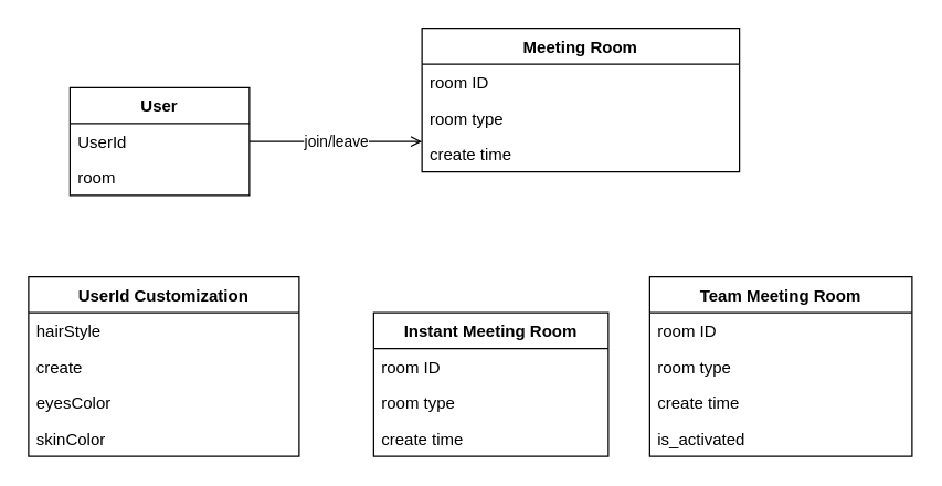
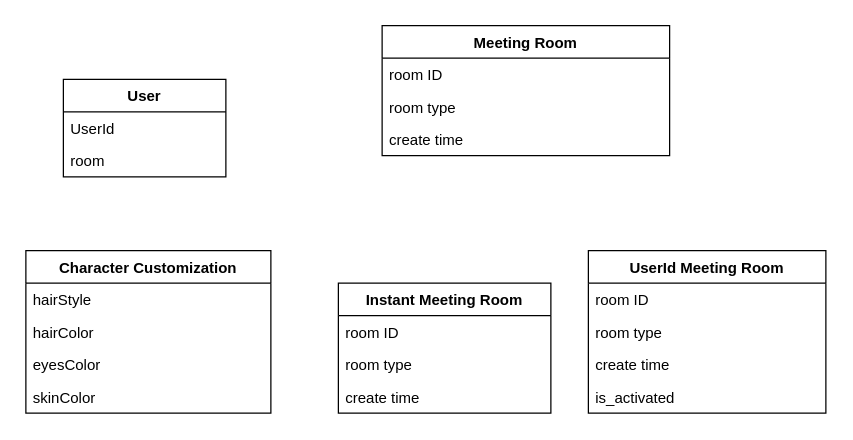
- <mxCell id="6" value="join/leave" style="edgeStyle=orthogonalEdgeStyle;rounded=0;orthogonalLoop=1;jettySize=auto;html=1;endArrow=open;endFill=0;" parent="1" source="7" target="2" edge="1"><mxGeometry relative="1" as="geometry"><Array as="points"><mxPoint x="240" y="102" /><mxPoint x="240" y="102" /></Array><mxPoint x="-160" y="142" as="targetPoint" /></mxGeometry></mxCell>
- <mxCell id="19" value="UserId Customization" style="swimlane;fontStyle=1;align=center;verticalAlign=top;childLayout=stackLayout;horizontal=1;startSize=26;horizontalStack=0;resizeParent=1;resizeParentMax=0;resizeLast=0;collapsible=1;marginBottom=0;" parent="1" vertex="1"><mxGeometry x="20" y="200" width="196" height="130" as="geometry" /></mxCell>
+ <mxCell id="19" value="Character Customization" style="swimlane;fontStyle=1;align=center;verticalAlign=top;childLayout=stackLayout;horizontal=1;startSize=26;horizontalStack=0;resizeParent=1;resizeParentMax=0;resizeLast=0;collapsible=1;marginBottom=0;" parent="1" vertex="1"><mxGeometry x="20" y="200" width="196" height="130" as="geometry" /></mxCell>
- <mxCell id="14" value="Team Meeting Room" style="swimlane;fontStyle=1;align=center;verticalAlign=top;childLayout=stackLayout;horizontal=1;startSize=26;horizontalStack=0;resizeParent=1;resizeParentMax=0;resizeLast=0;collapsible=1;marginBottom=0;" parent="1" vertex="1"><mxGeometry x="470" y="200" width="190" height="130" as="geometry" /></mxCell>
+ <mxCell id="14" value="UserId Meeting Room" style="swimlane;fontStyle=1;align=center;verticalAlign=top;childLayout=stackLayout;horizontal=1;startSize=26;horizontalStack=0;resizeParent=1;resizeParentMax=0;resizeLast=0;collapsible=1;marginBottom=0;" parent="1" vertex="1"><mxGeometry x="470" y="200" width="190" height="130" as="geometry" /></mxCell>
- <mxCell id="21" value="create" style="text;strokeColor=none;fillColor=none;align=left;verticalAlign=top;spacingLeft=4;spacingRight=4;overflow=hidden;rotatable=0;points=[[0,0.5],[1,0.5]];portConstraint=eastwest;" parent="19" vertex="1"><mxGeometry y="52" width="196" height="26" as="geometry" /></mxCell>
+ <mxCell id="21" value="hairColor" style="text;strokeColor=none;fillColor=none;align=left;verticalAlign=top;spacingLeft=4;spacingRight=4;overflow=hidden;rotatable=0;points=[[0,0.5],[1,0.5]];portConstraint=eastwest;" parent="19" vertex="1"><mxGeometry y="52" width="196" height="26" as="geometry" /></mxCell>
